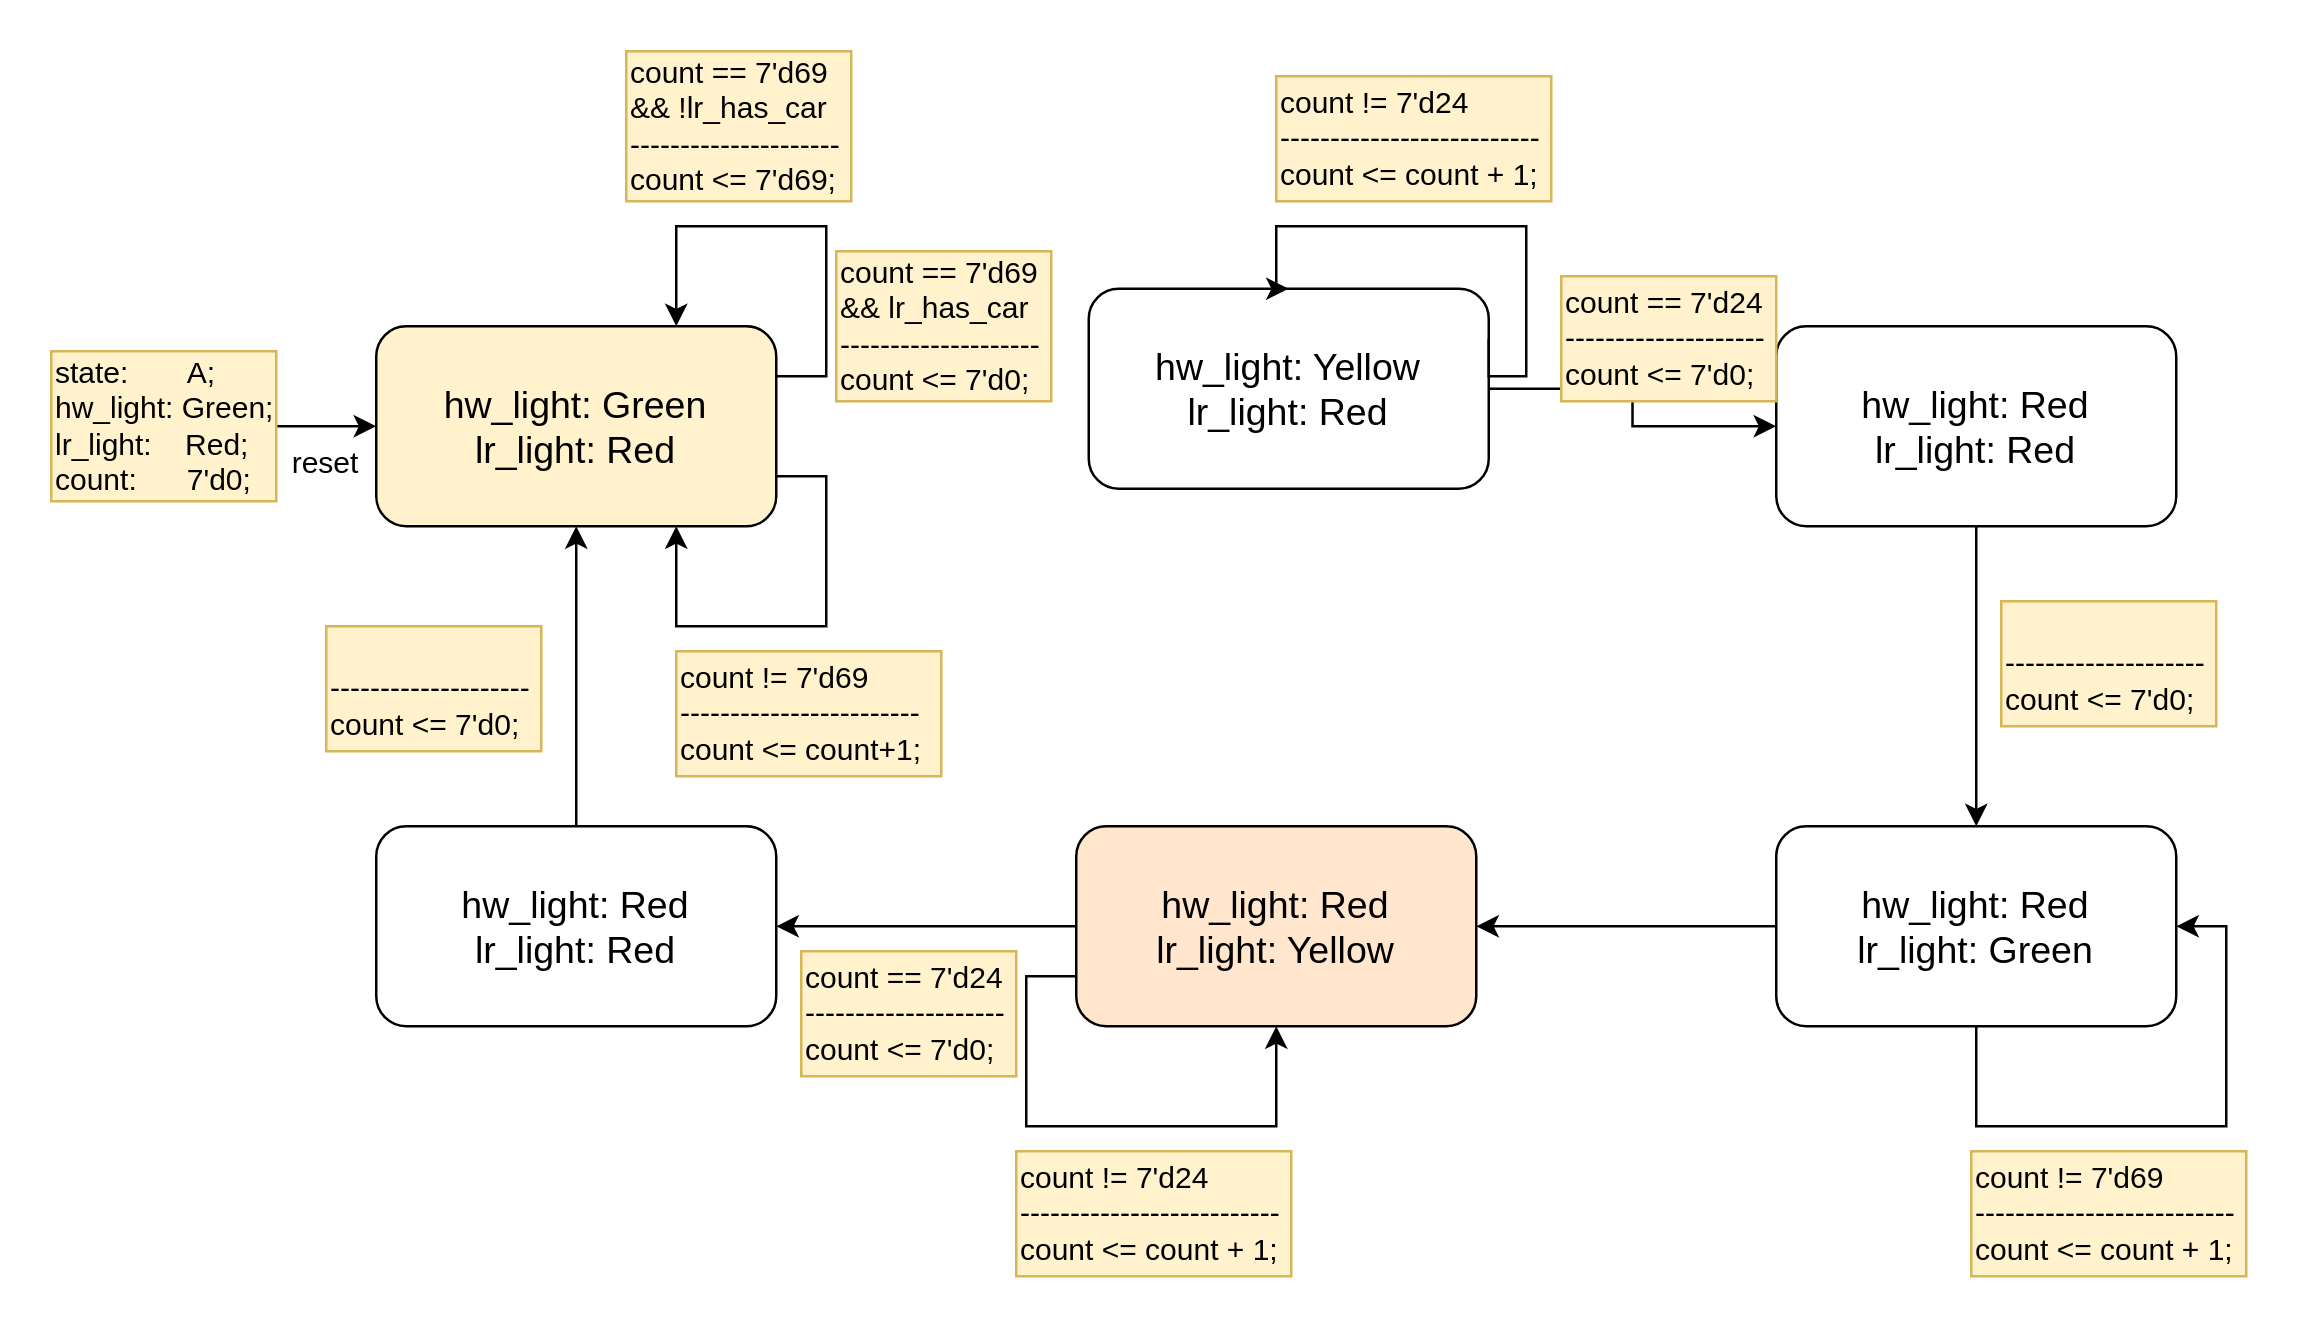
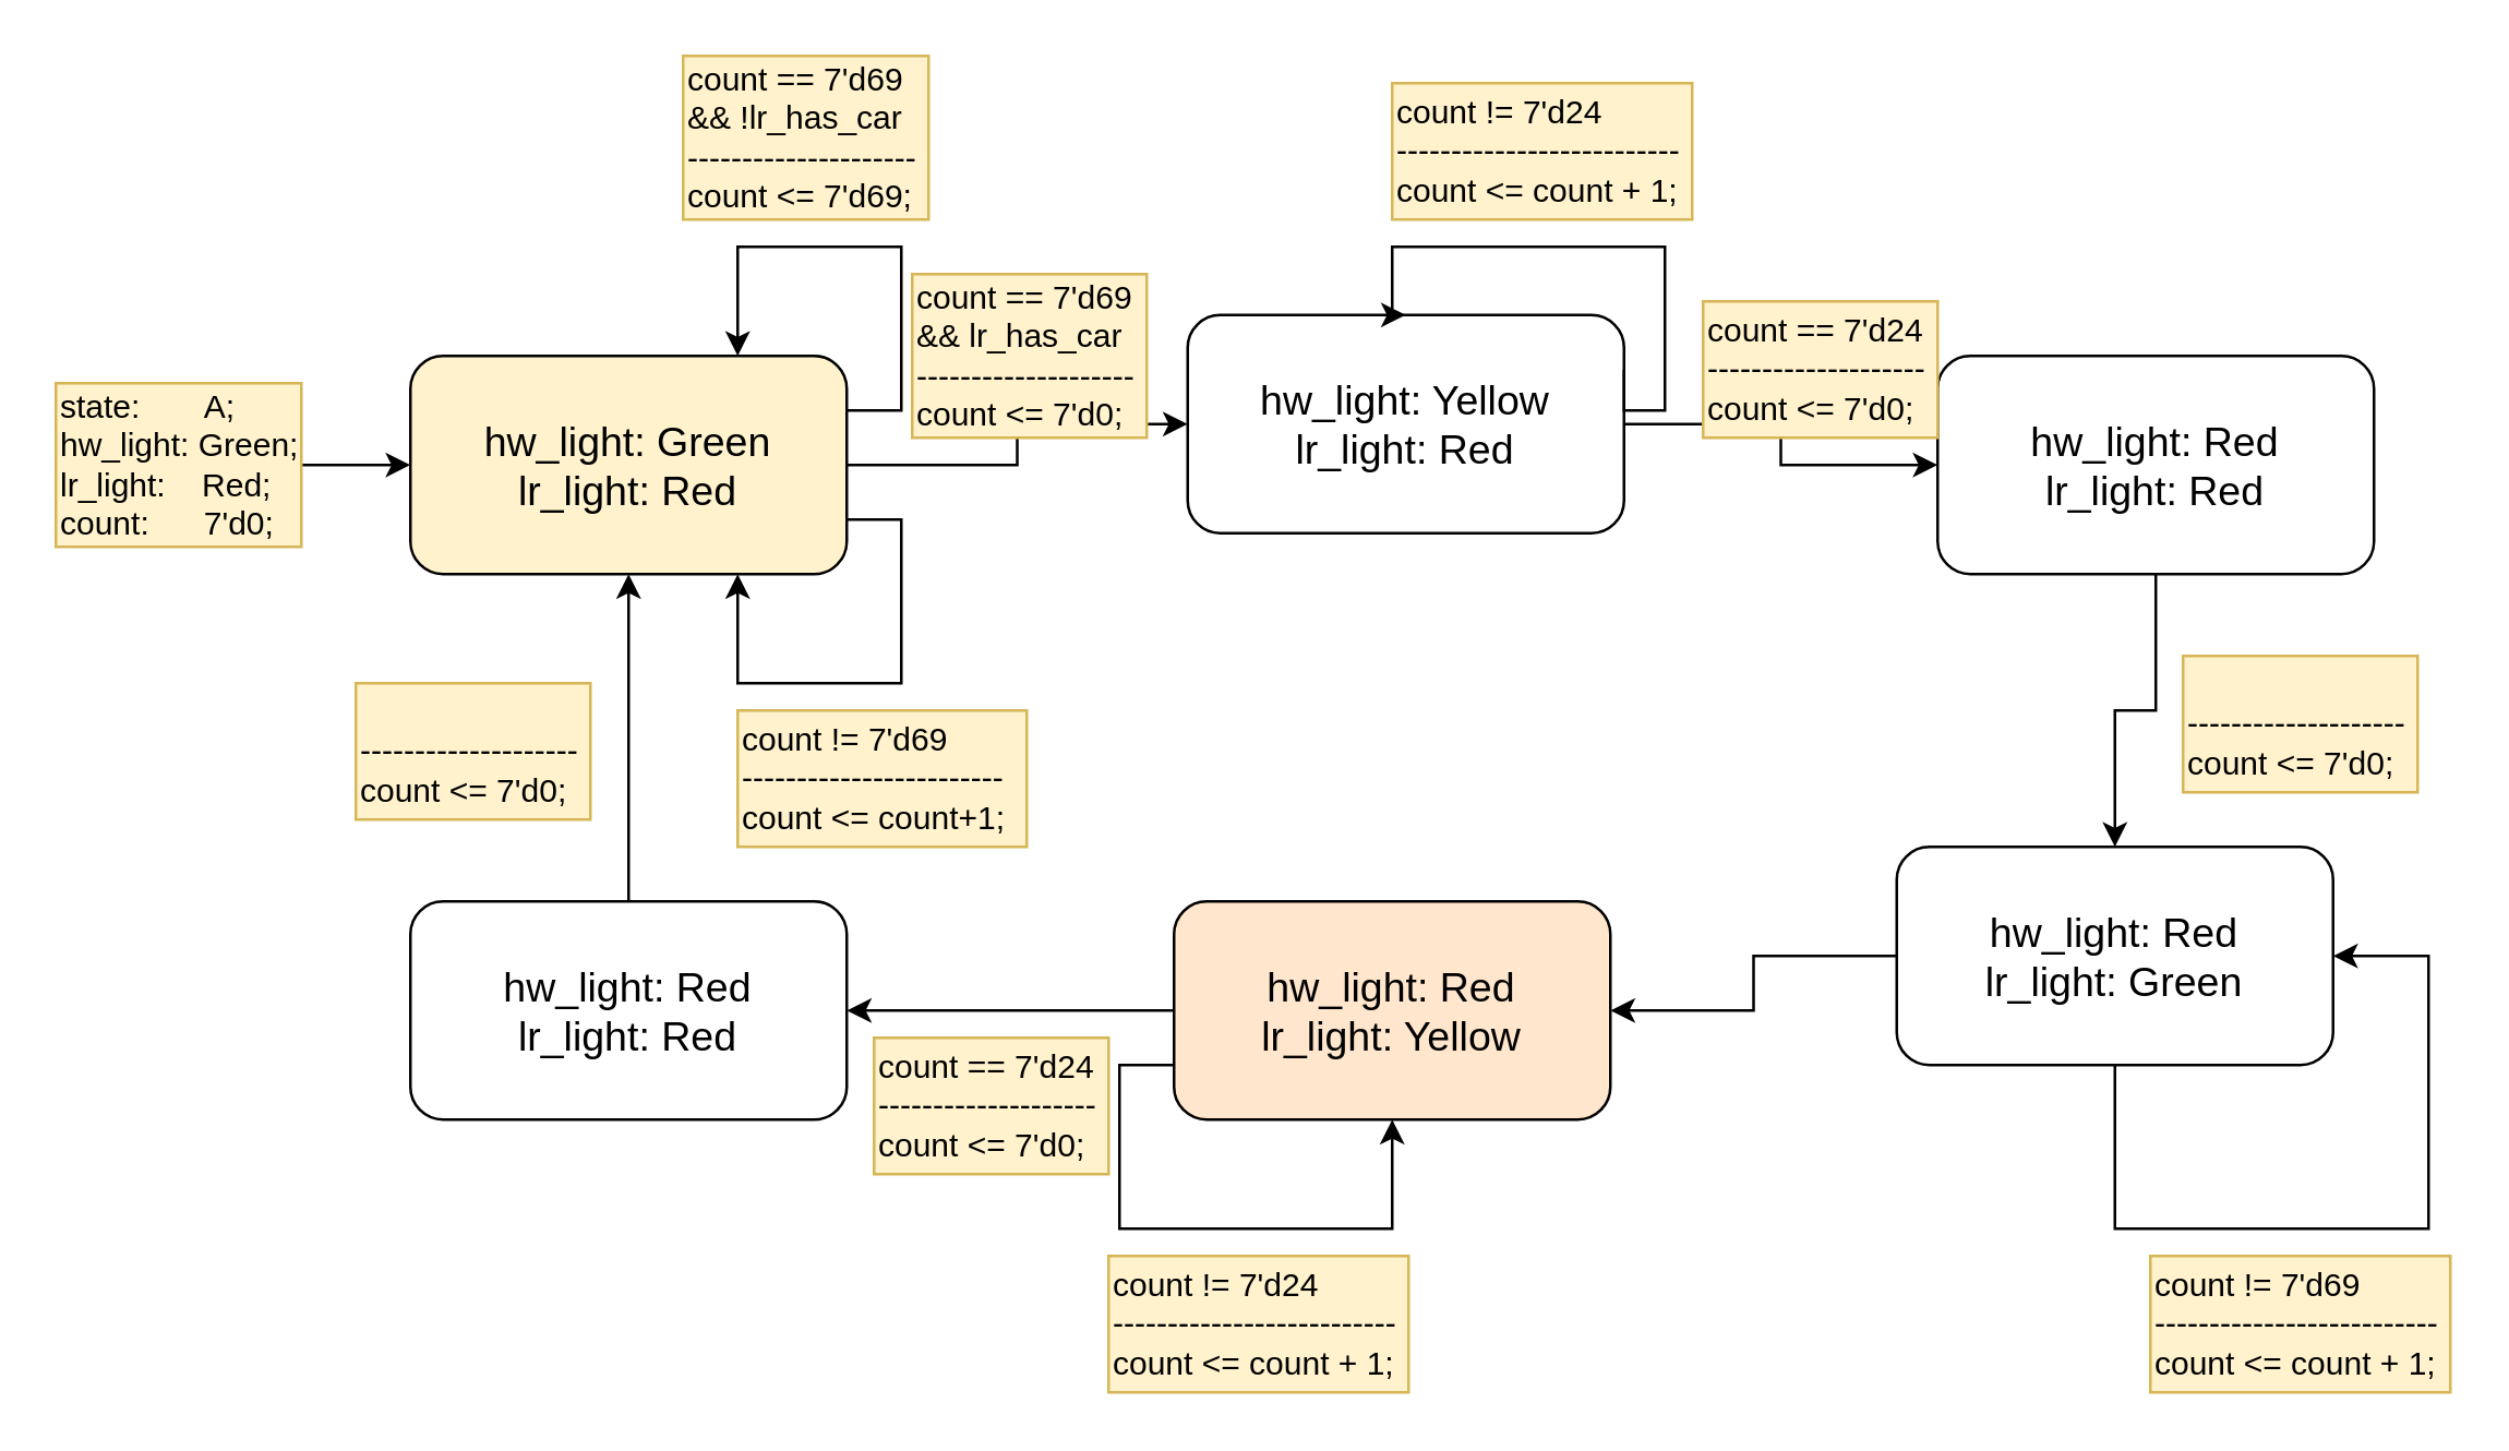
+ <mxCell id="8" style="edgeStyle=orthogonalEdgeStyle;rounded=0;orthogonalLoop=1;jettySize=auto;html=1;exitX=1;exitY=0.5;exitDx=0;exitDy=0;entryX=0;entryY=0.5;entryDx=0;entryDy=0;" parent="2" source="4" target="5" edge="1"><mxGeometry relative="1" as="geometry" /></mxCell>
- <mxCell id="32" value="reset" style="text;html=1;strokeColor=none;fillColor=none;align=center;verticalAlign=middle;whiteSpace=wrap;rounded=0;container=0;" parent="2" vertex="1"><mxGeometry x="90" y="150" width="40" height="30" as="geometry" /></mxCell>
- <mxCell id="7" value="&lt;font style=&quot;font-size: 15px;&quot;&gt;hw_light: Red&lt;br style=&quot;border-color: var(--border-color);&quot;&gt;lr_light: Green&lt;/font&gt;" style="rounded=1;whiteSpace=wrap;html=1;container=0;" parent="2" vertex="1"><mxGeometry x="690" y="310" width="160" height="80" as="geometry" /></mxCell>
+ <mxCell id="7" value="&lt;font style=&quot;font-size: 15px;&quot;&gt;hw_light: Red&lt;br style=&quot;border-color: var(--border-color);&quot;&gt;lr_light: Green&lt;/font&gt;" style="rounded=1;whiteSpace=wrap;html=1;container=0;" parent="2" vertex="1"><mxGeometry x="675" y="290" width="160" height="80" as="geometry" /></mxCell>
